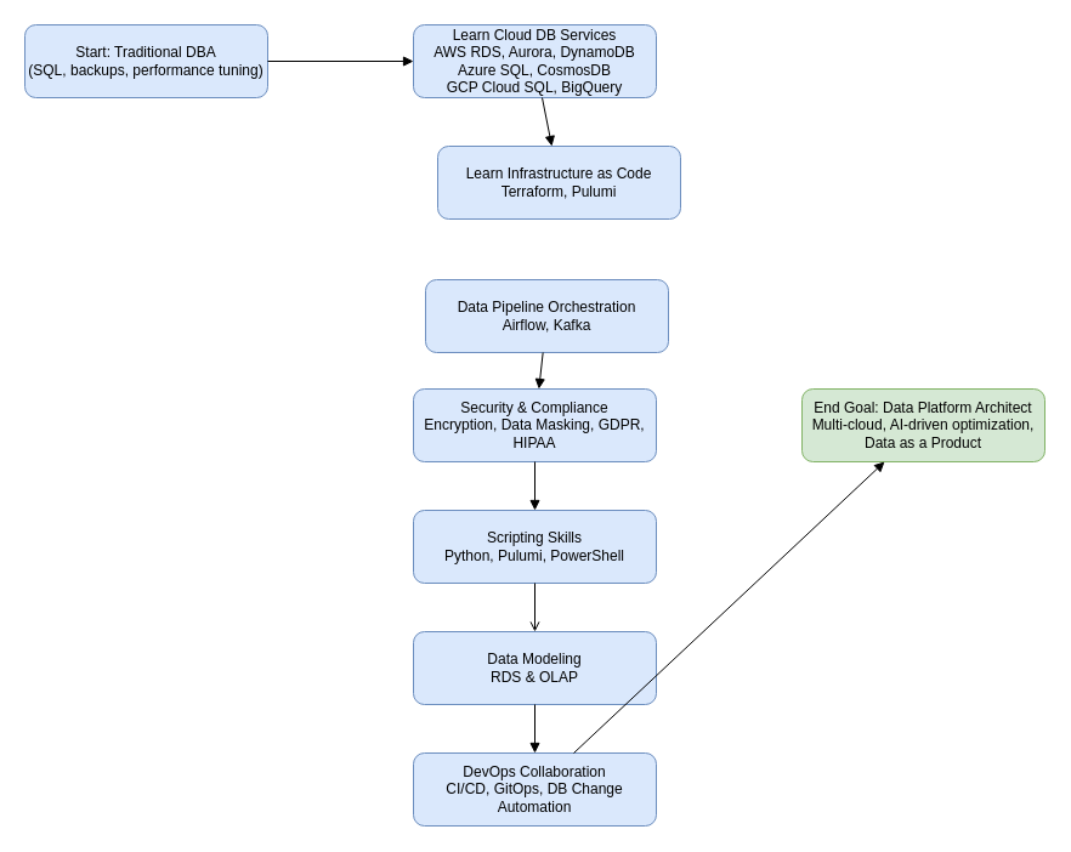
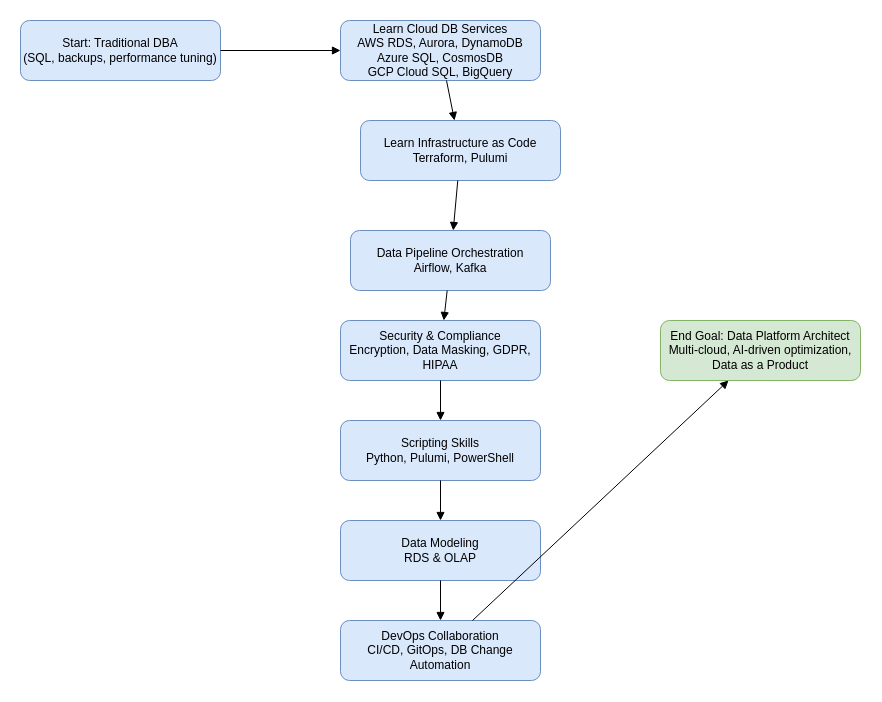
+ <mxCell id="13" style="endArrow=block;html=1;strokeColor=#000000;" edge="1" parent="1" source="4" target="5"><mxGeometry as="geometry" /></mxCell>
- <mxCell id="16" style="endArrow=open;html=1;strokeColor=#000000;" edge="1" parent="1" source="7" target="8"><mxGeometry as="geometry" /></mxCell>
+ <mxCell id="16" style="endArrow=block;html=1;strokeColor=#000000;" edge="1" parent="1" source="7" target="8"><mxGeometry as="geometry" /></mxCell>
